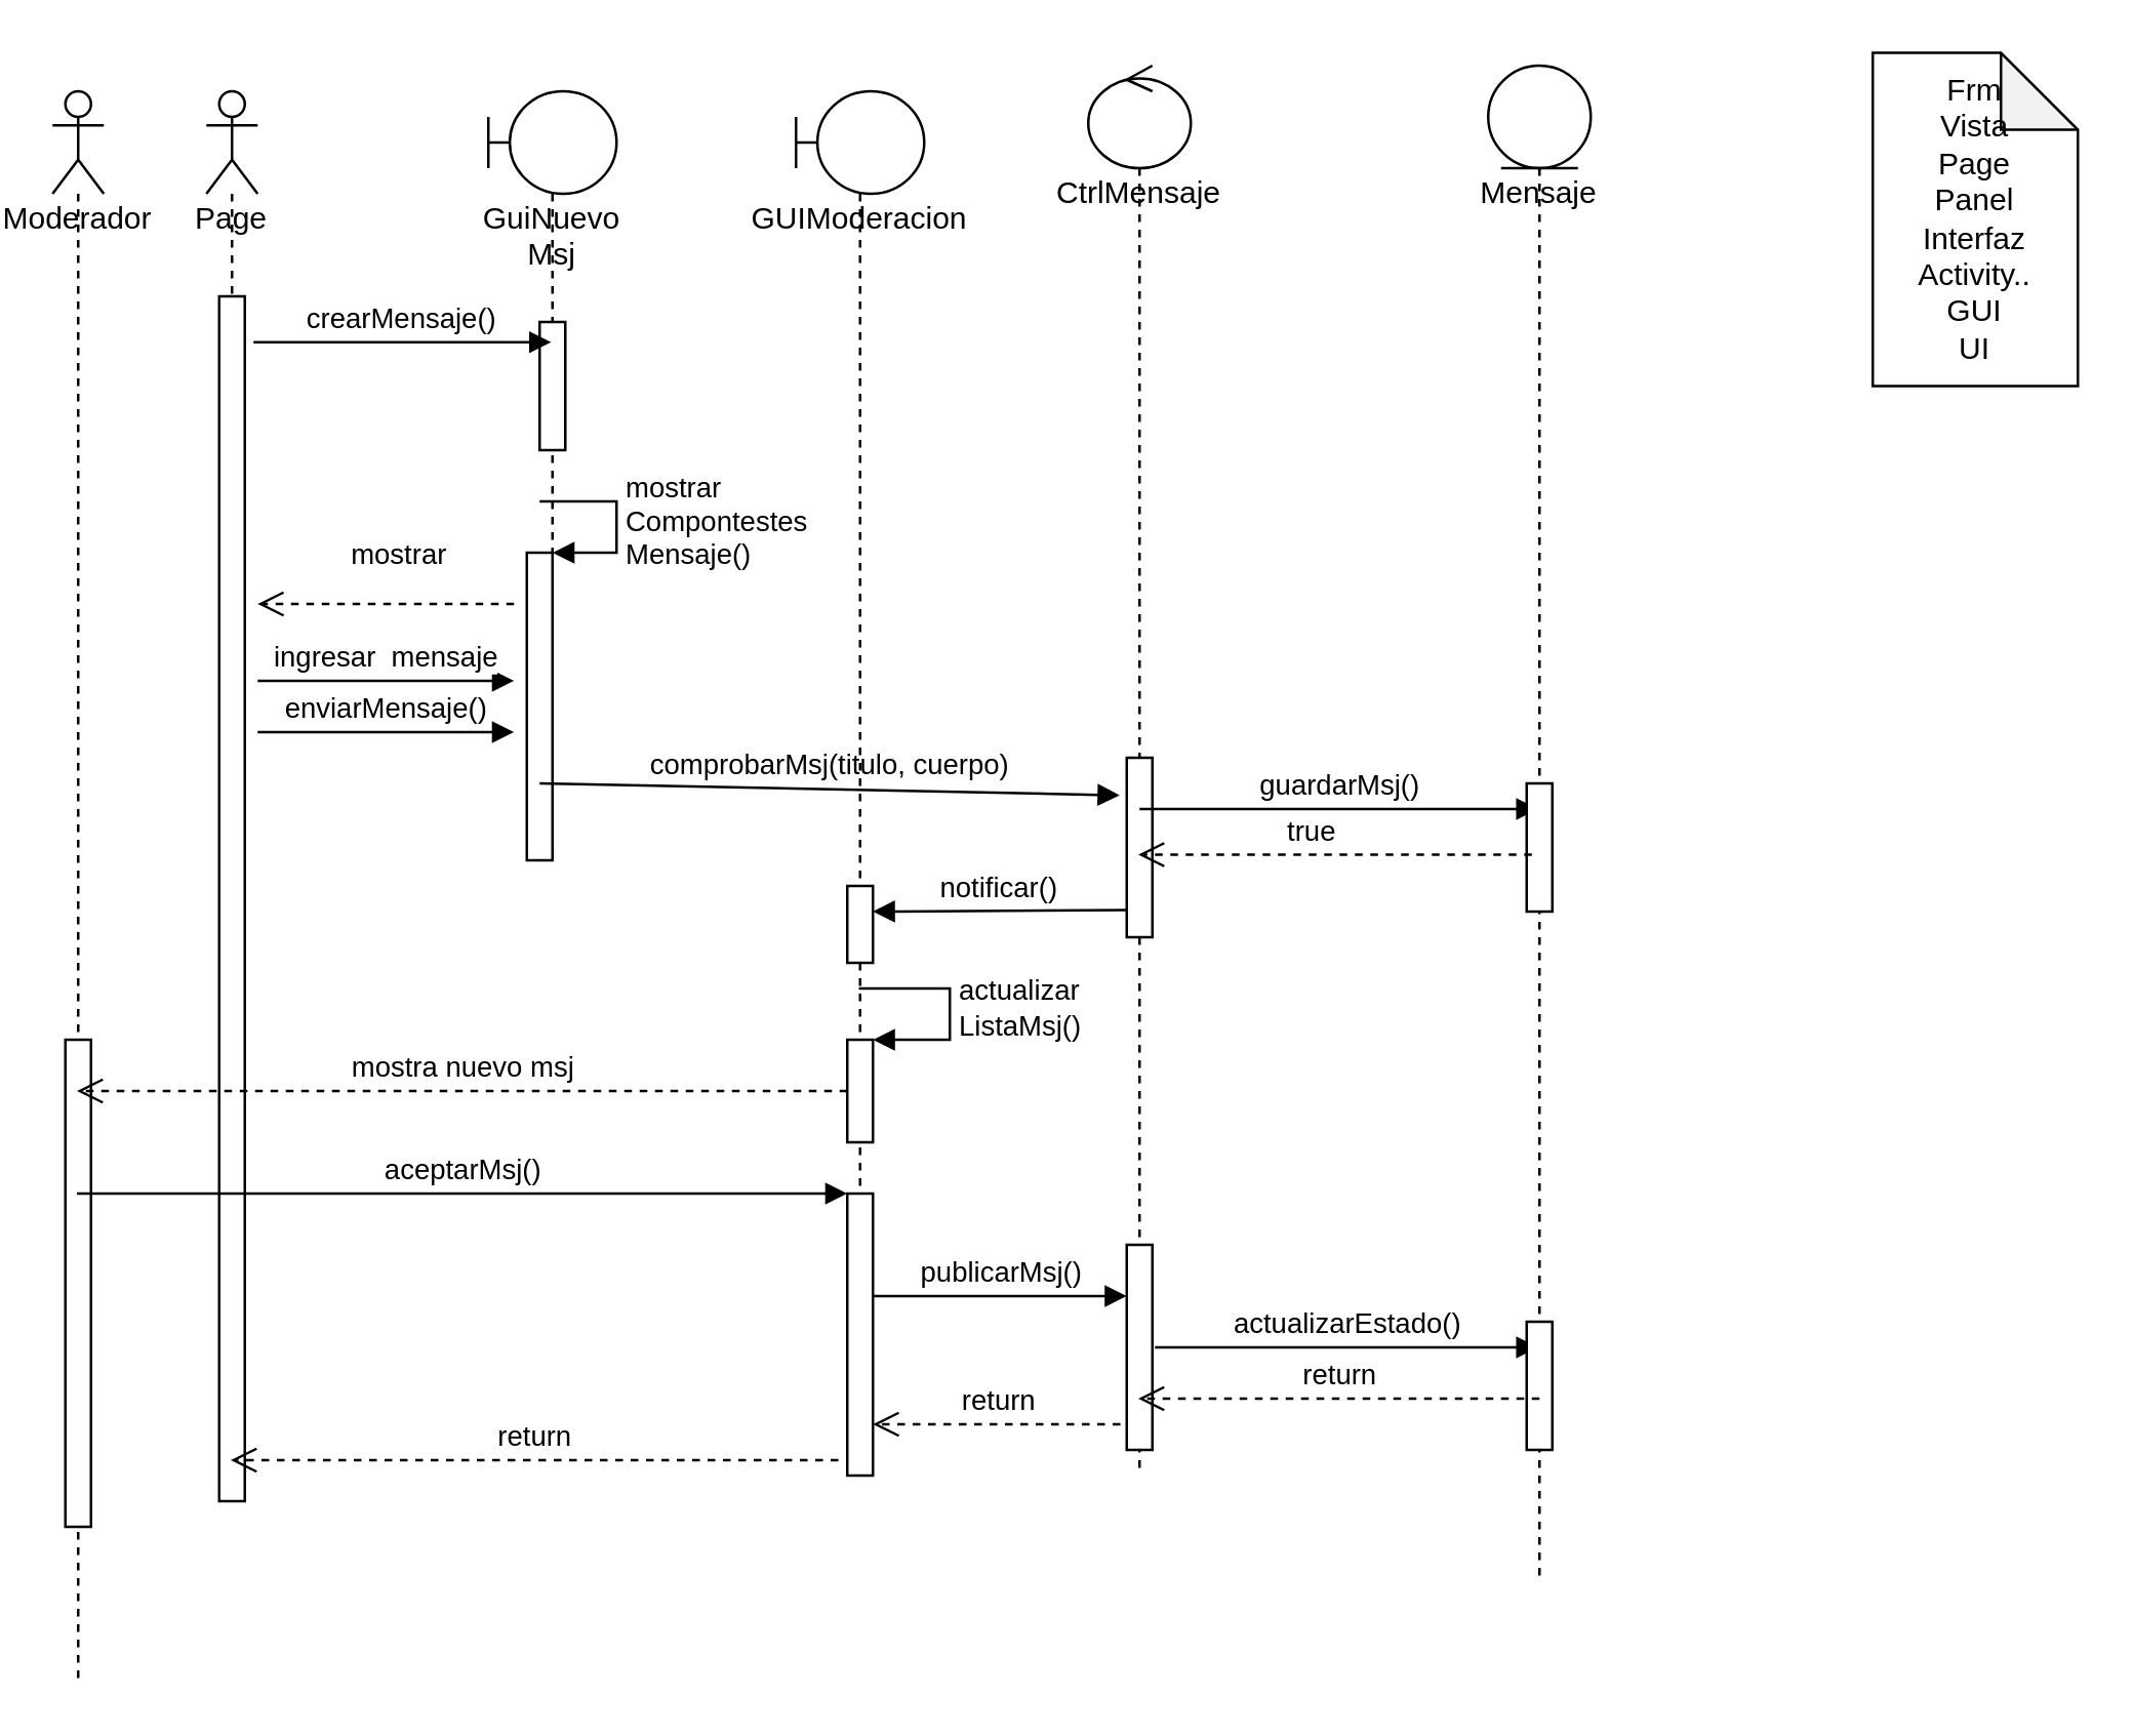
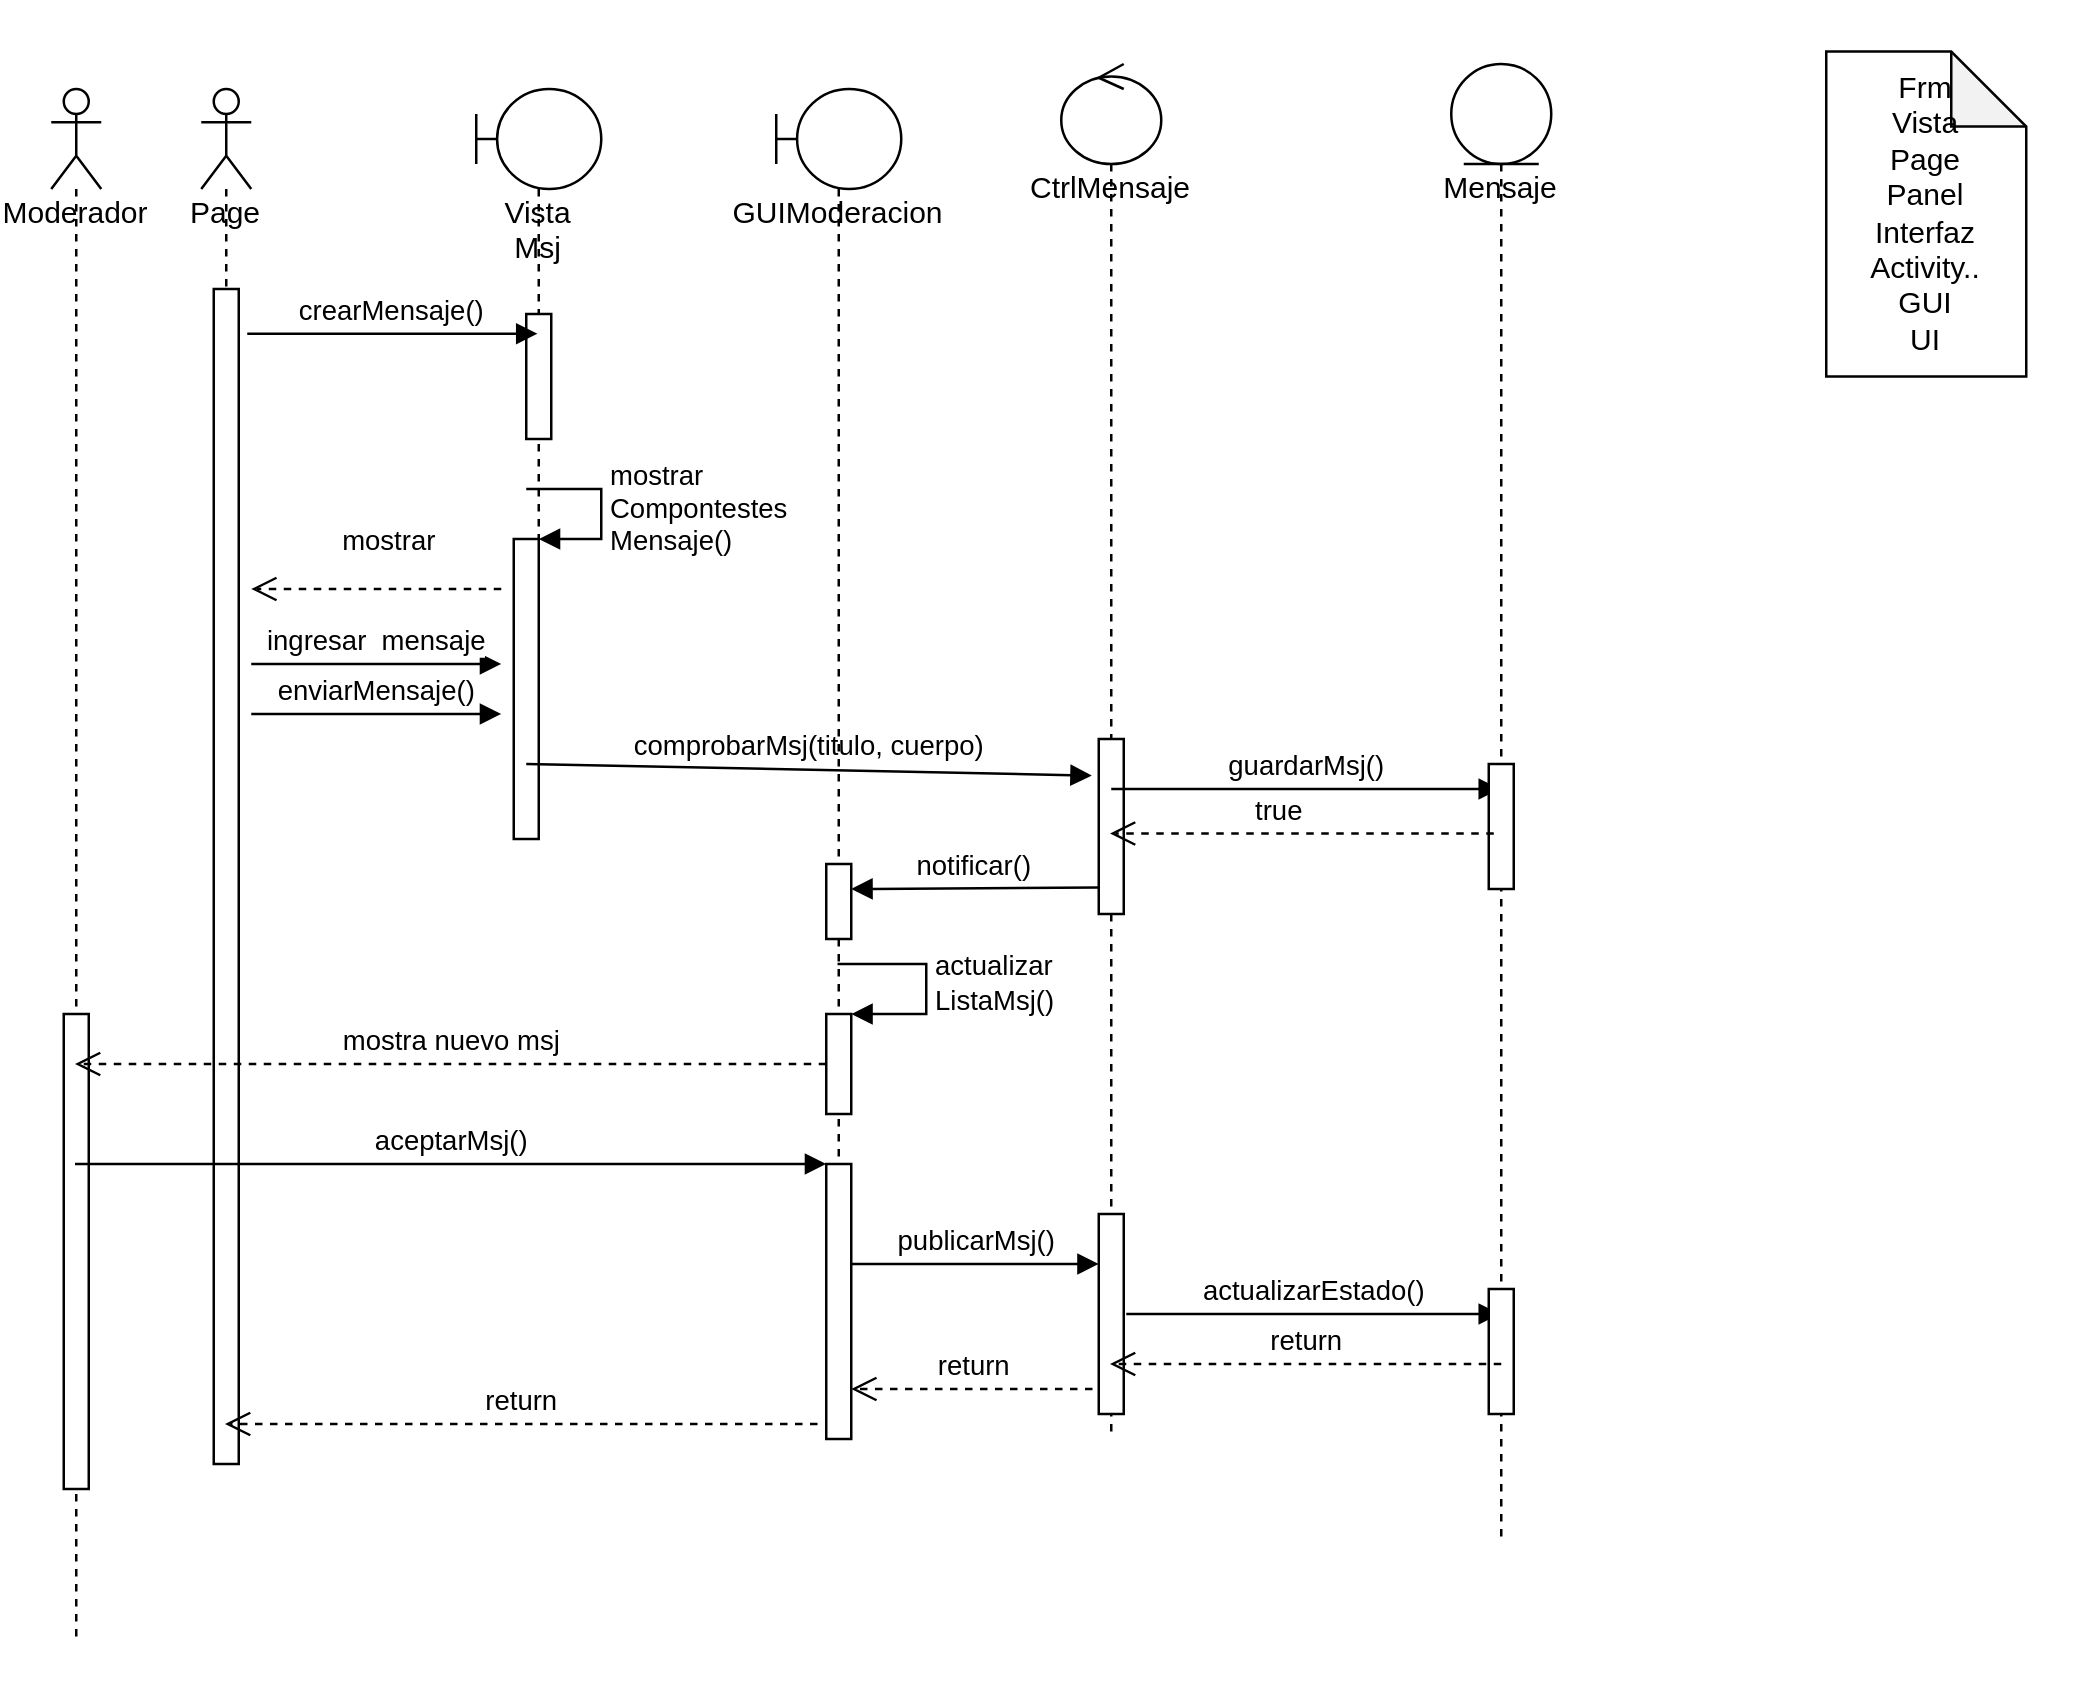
- <mxCell id="5" value="GuiNuevo&lt;br&gt;Msj" style="shape=umlLifeline;participant=umlBoundary;perimeter=lifelinePerimeter;whiteSpace=wrap;html=1;container=1;collapsible=0;recursiveResize=0;verticalAlign=top;spacingTop=36;outlineConnect=0;" vertex="1" parent="1"><mxGeometry x="190" y="35" width="50" height="300" as="geometry" /></mxCell>
+ <mxCell id="5" value="Vista&lt;br&gt;Msj" style="shape=umlLifeline;participant=umlBoundary;perimeter=lifelinePerimeter;whiteSpace=wrap;html=1;container=1;collapsible=0;recursiveResize=0;verticalAlign=top;spacingTop=36;outlineConnect=0;" vertex="1" parent="1"><mxGeometry x="190" y="35" width="50" height="300" as="geometry" /></mxCell>
